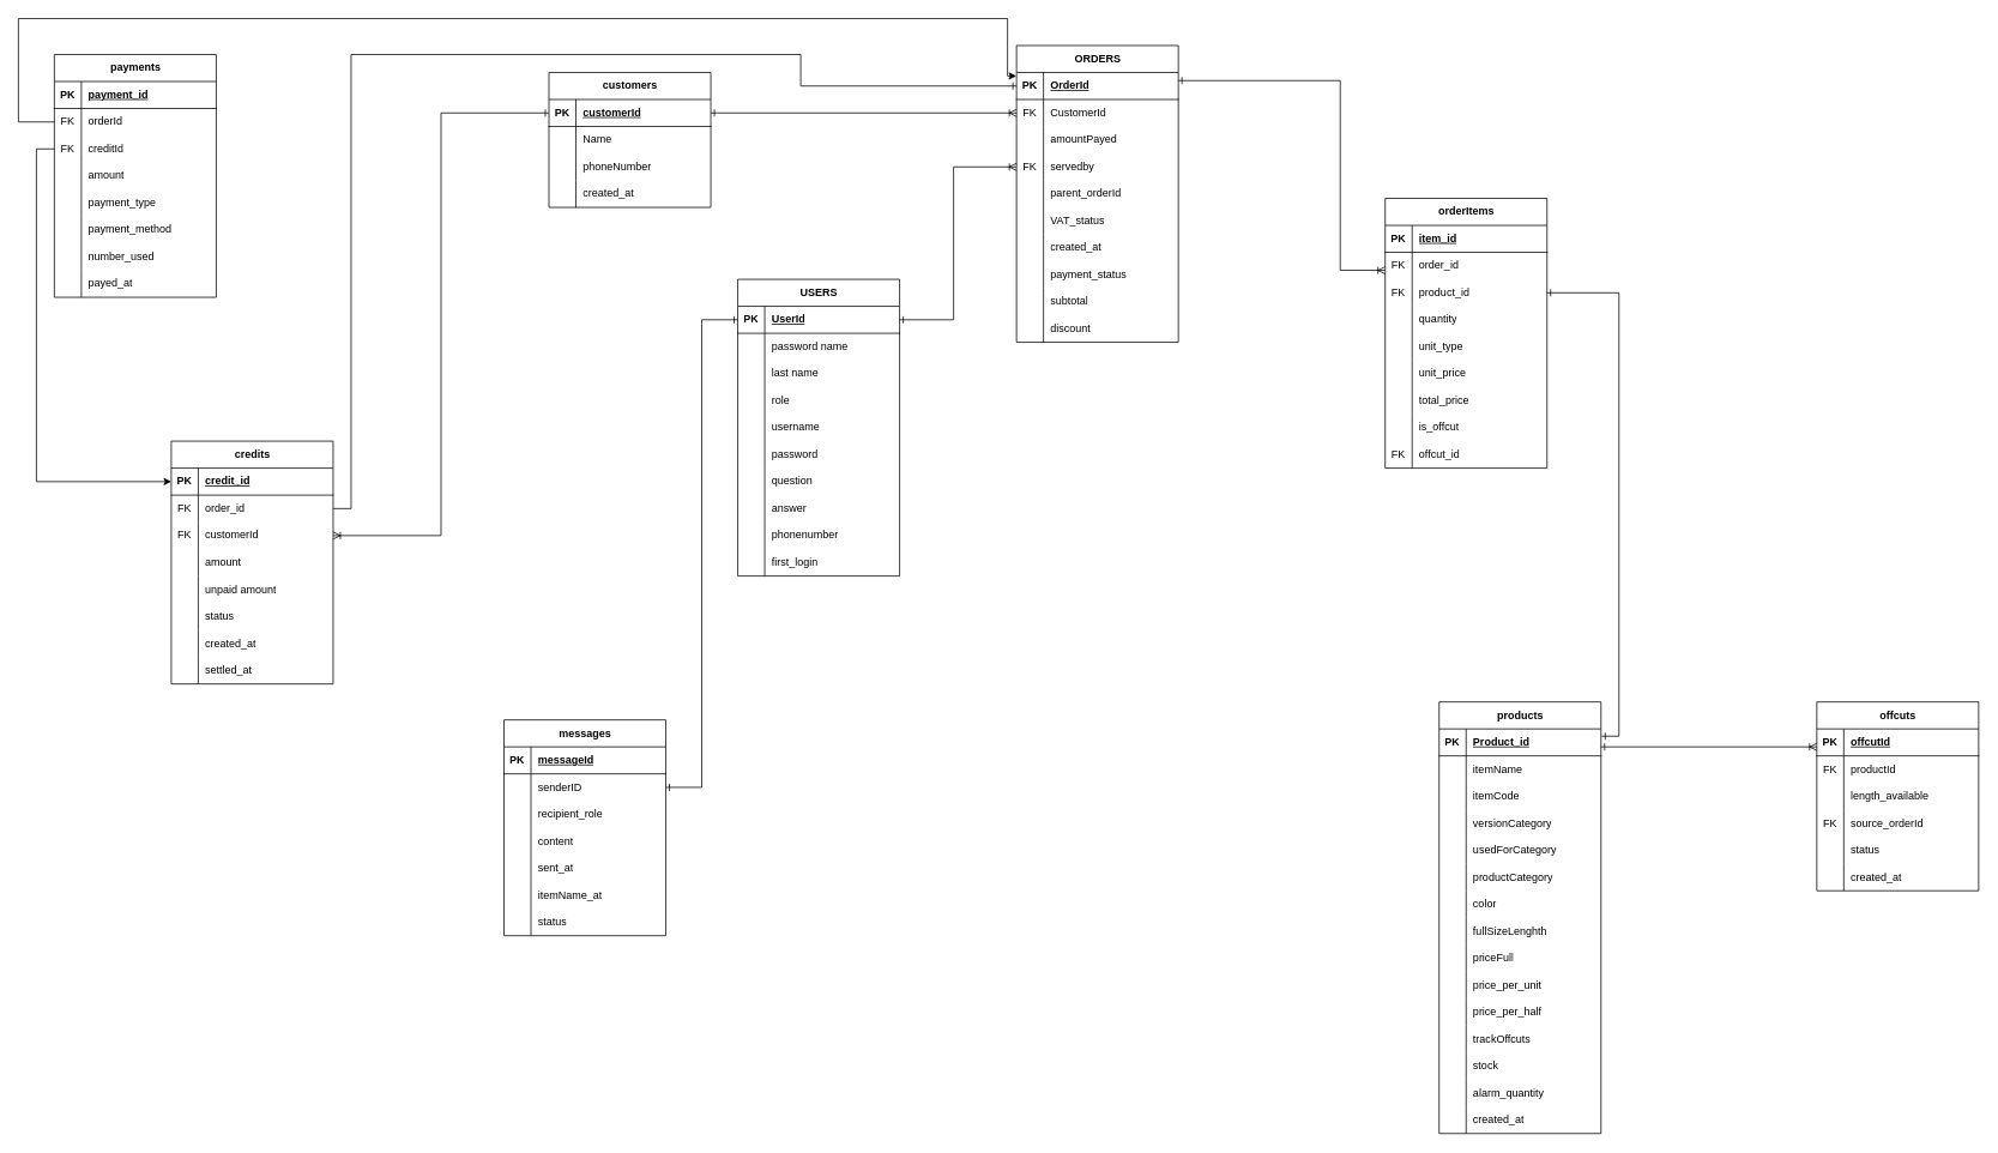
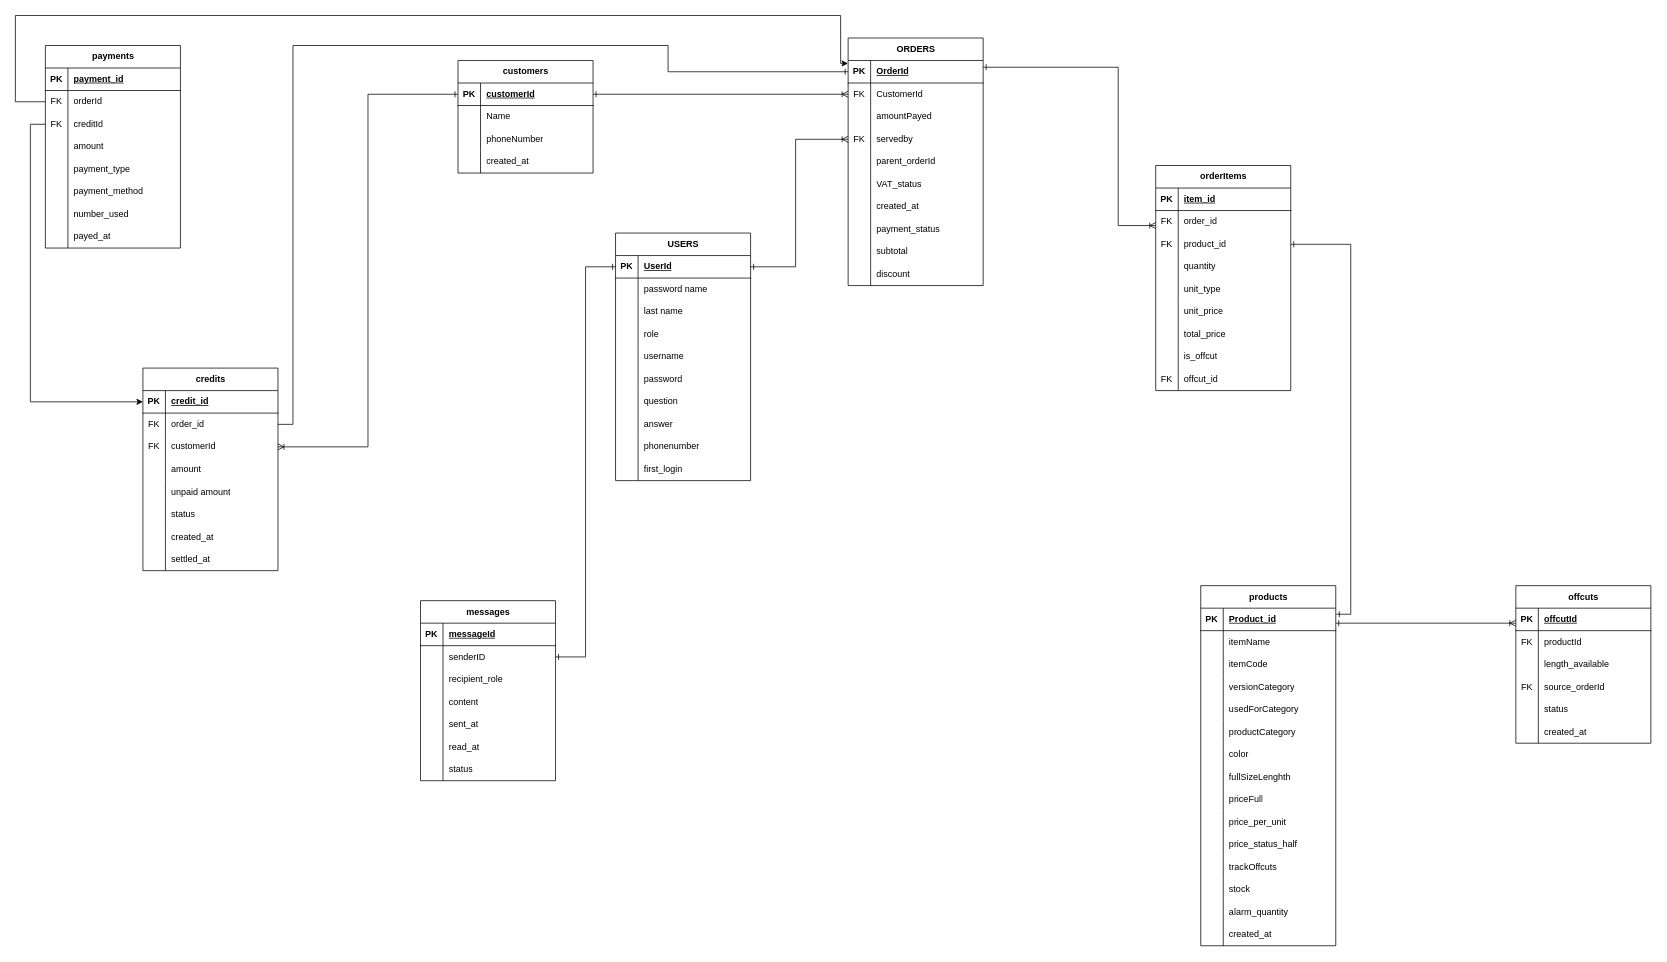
- <mxCell id="244" value="itemName_at" style="shape=partialRectangle;connectable=0;fillColor=none;top=0;left=0;bottom=0;right=0;align=left;spacingLeft=6;overflow=hidden;whiteSpace=wrap;html=1;" parent="242" vertex="1"><mxGeometry x="30" width="150" height="30" as="geometry"><mxRectangle width="150" height="30" as="alternateBounds" /></mxGeometry></mxCell>
+ <mxCell id="244" value="read_at" style="shape=partialRectangle;connectable=0;fillColor=none;top=0;left=0;bottom=0;right=0;align=left;spacingLeft=6;overflow=hidden;whiteSpace=wrap;html=1;" parent="242" vertex="1"><mxGeometry x="30" width="150" height="30" as="geometry"><mxRectangle width="150" height="30" as="alternateBounds" /></mxGeometry></mxCell>
- <mxCell id="66" value="price_per_half" style="shape=partialRectangle;connectable=0;fillColor=none;top=0;left=0;bottom=0;right=0;align=left;spacingLeft=6;overflow=hidden;whiteSpace=wrap;html=1;" parent="64" vertex="1"><mxGeometry x="30" width="150" height="30" as="geometry"><mxRectangle width="150" height="30" as="alternateBounds" /></mxGeometry></mxCell>
+ <mxCell id="66" value="price_status_half" style="shape=partialRectangle;connectable=0;fillColor=none;top=0;left=0;bottom=0;right=0;align=left;spacingLeft=6;overflow=hidden;whiteSpace=wrap;html=1;" parent="64" vertex="1"><mxGeometry x="30" width="150" height="30" as="geometry"><mxRectangle width="150" height="30" as="alternateBounds" /></mxGeometry></mxCell>
